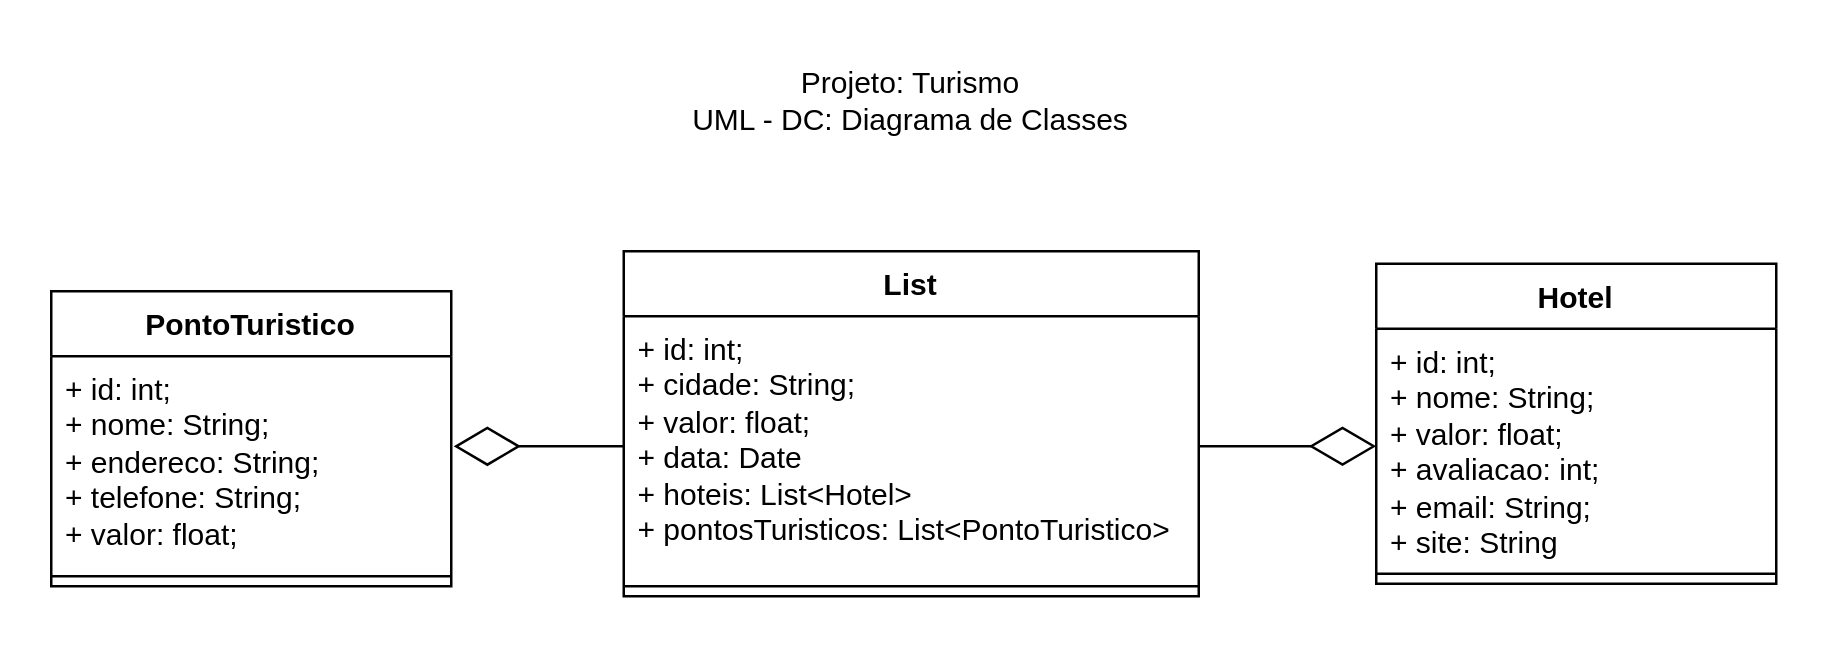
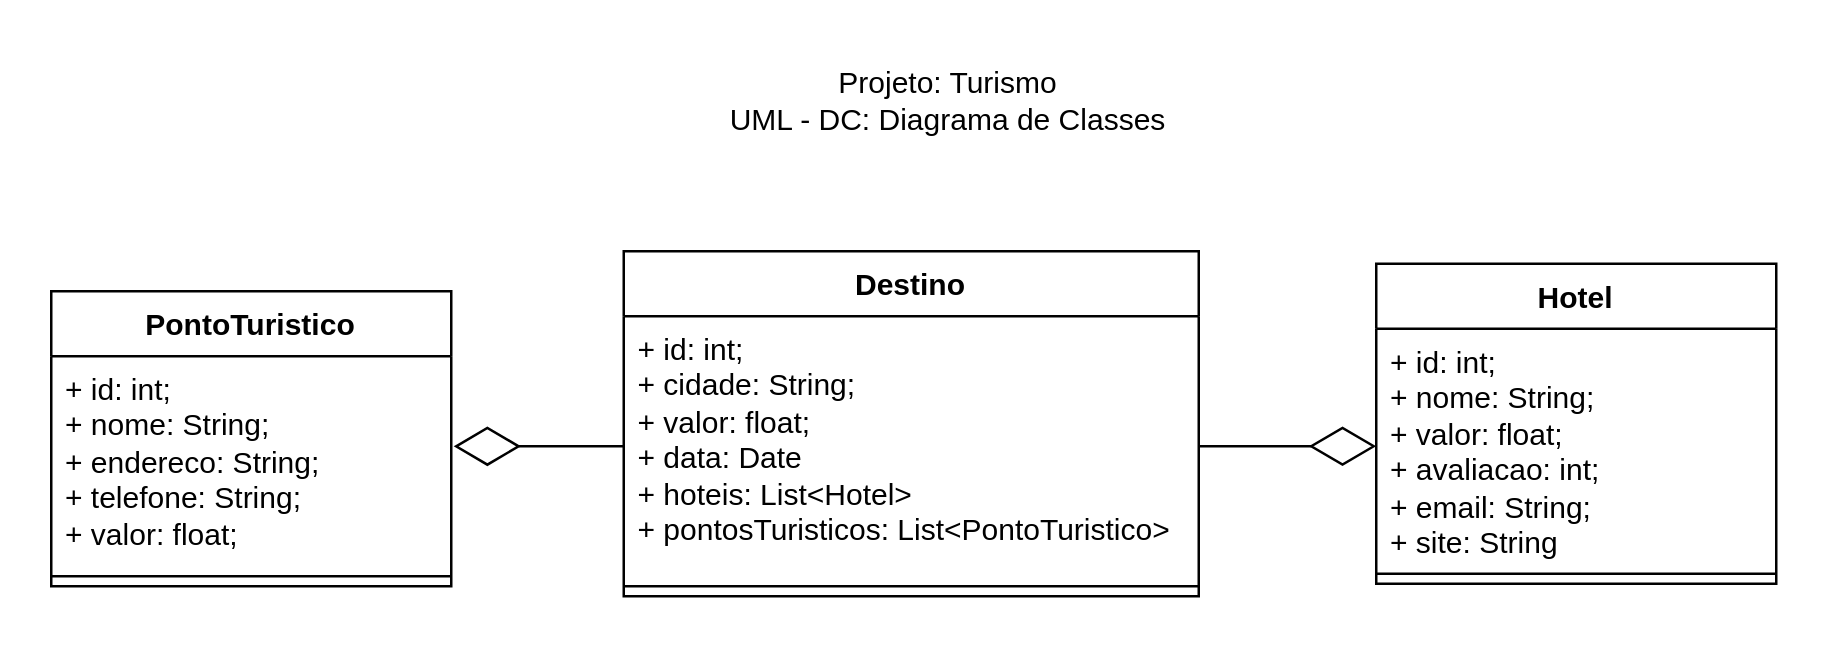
- <mxCell id="2" value="Projeto: Turismo&lt;div&gt;UML - DC: Diagrama de Classes&lt;/div&gt;" style="text;html=1;align=center;verticalAlign=middle;whiteSpace=wrap;rounded=0;" vertex="1" parent="1"><mxGeometry x="269" y="20" width="190" height="40" as="geometry" /></mxCell>
+ <mxCell id="2" value="Projeto: Turismo&lt;div&gt;UML - DC: Diagrama de Classes&lt;/div&gt;" style="text;html=1;align=center;verticalAlign=middle;whiteSpace=wrap;rounded=0;" vertex="1" parent="1"><mxGeometry x="284" y="20" width="190" height="40" as="geometry" /></mxCell>
- <mxCell id="3" value="List" style="swimlane;fontStyle=1;align=center;verticalAlign=top;childLayout=stackLayout;horizontal=1;startSize=26;horizontalStack=0;resizeParent=1;resizeParentMax=0;resizeLast=0;collapsible=1;marginBottom=0;whiteSpace=wrap;html=1;" vertex="1" parent="1"><mxGeometry x="249" y="100" width="230" height="138" as="geometry" /></mxCell>
+ <mxCell id="3" value="Destino" style="swimlane;fontStyle=1;align=center;verticalAlign=top;childLayout=stackLayout;horizontal=1;startSize=26;horizontalStack=0;resizeParent=1;resizeParentMax=0;resizeLast=0;collapsible=1;marginBottom=0;whiteSpace=wrap;html=1;" vertex="1" parent="1"><mxGeometry x="249" y="100" width="230" height="138" as="geometry" /></mxCell>
